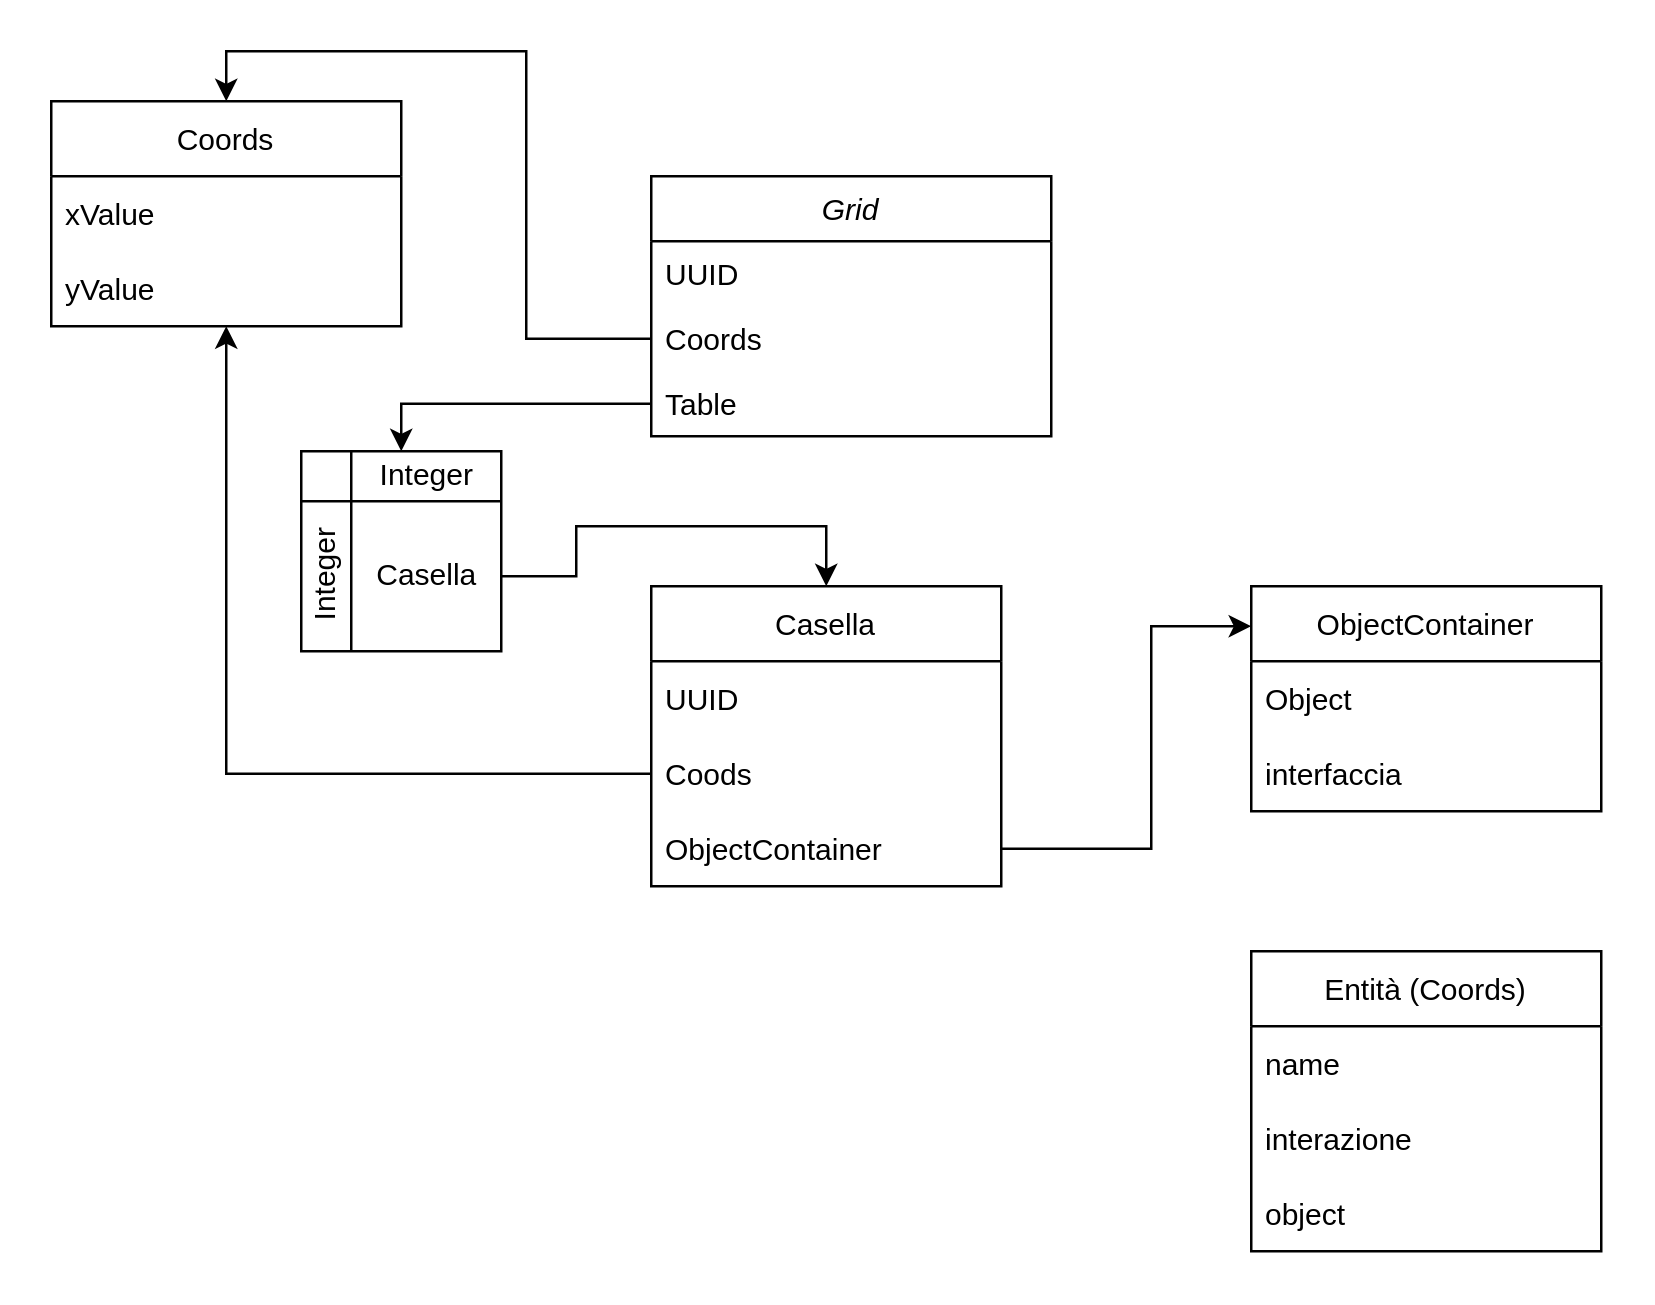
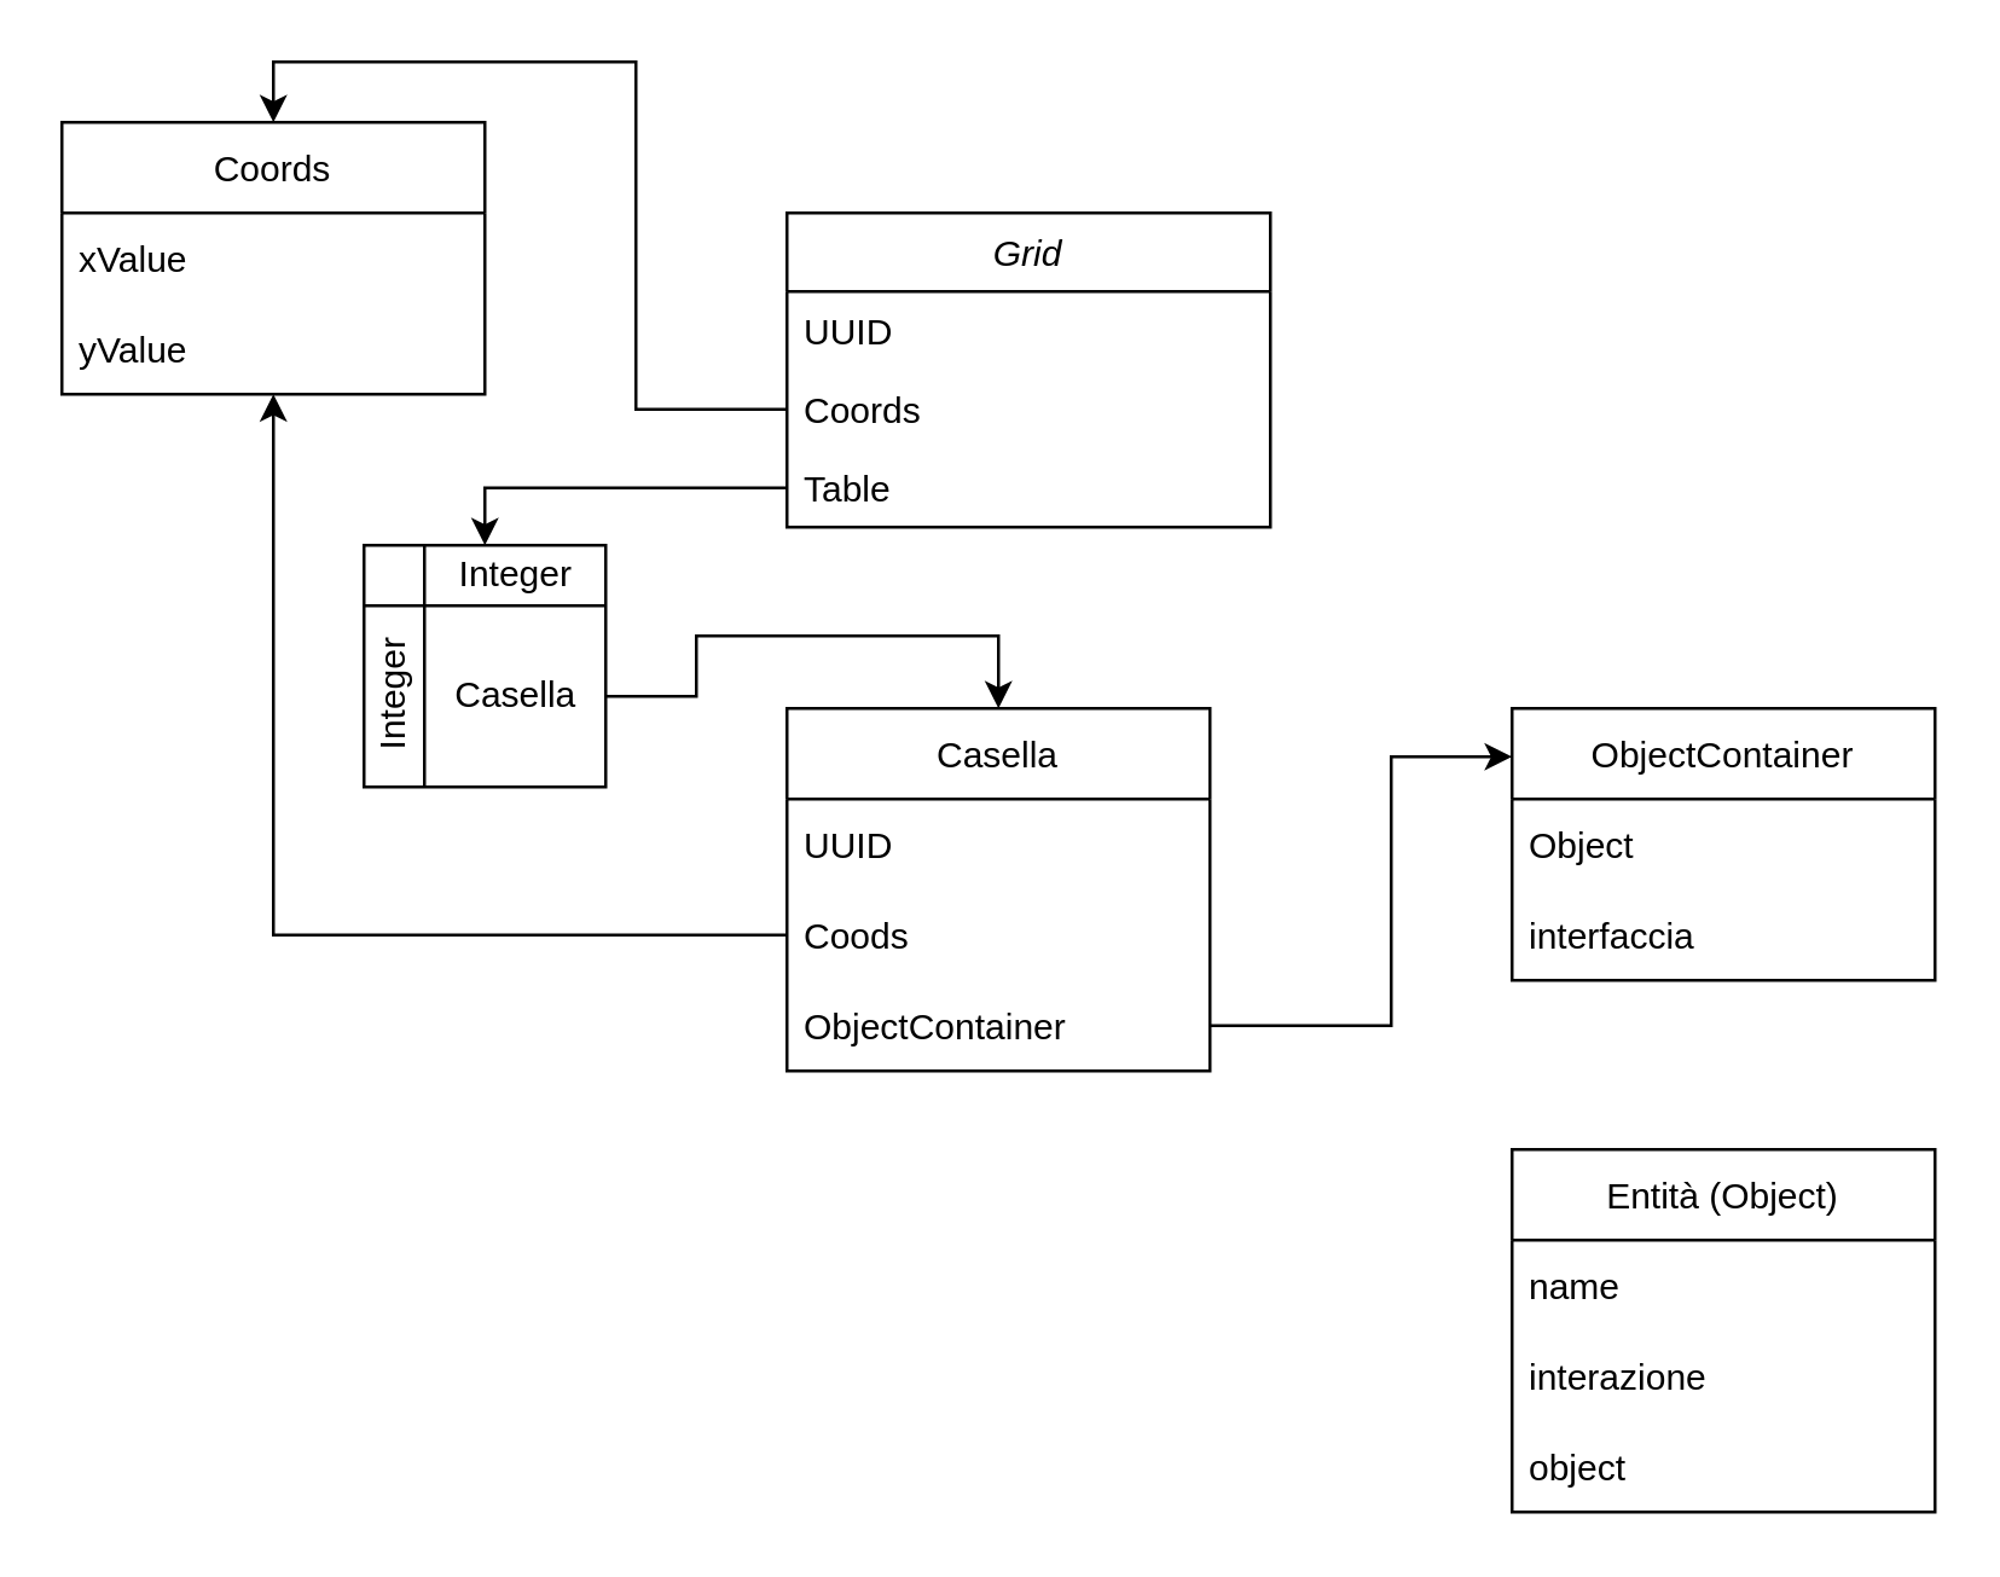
- <mxCell id="26" value="Entità (Coords)" style="swimlane;fontStyle=0;childLayout=stackLayout;horizontal=1;startSize=30;horizontalStack=0;resizeParent=1;resizeParentMax=0;resizeLast=0;collapsible=1;marginBottom=0;" vertex="1" parent="1"><mxGeometry x="500" y="380" width="140" height="120" as="geometry" /></mxCell>
+ <mxCell id="26" value="Entità (Object)" style="swimlane;fontStyle=0;childLayout=stackLayout;horizontal=1;startSize=30;horizontalStack=0;resizeParent=1;resizeParentMax=0;resizeLast=0;collapsible=1;marginBottom=0;" vertex="1" parent="1"><mxGeometry x="500" y="380" width="140" height="120" as="geometry" /></mxCell>
